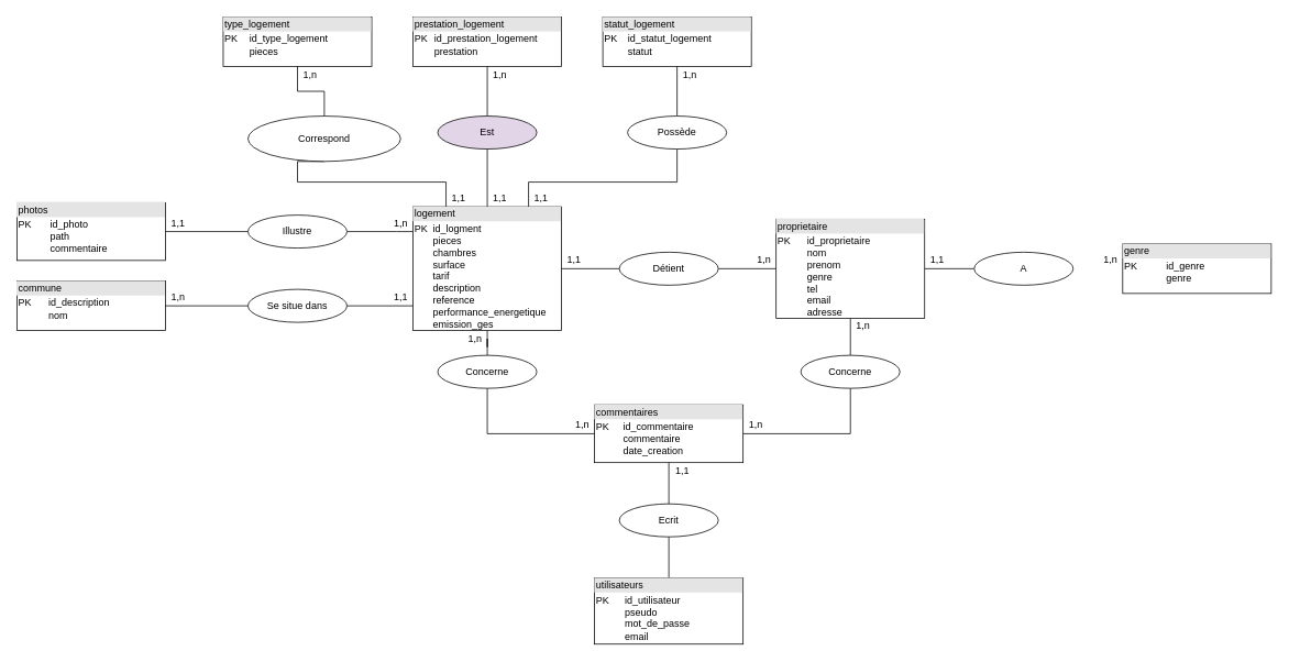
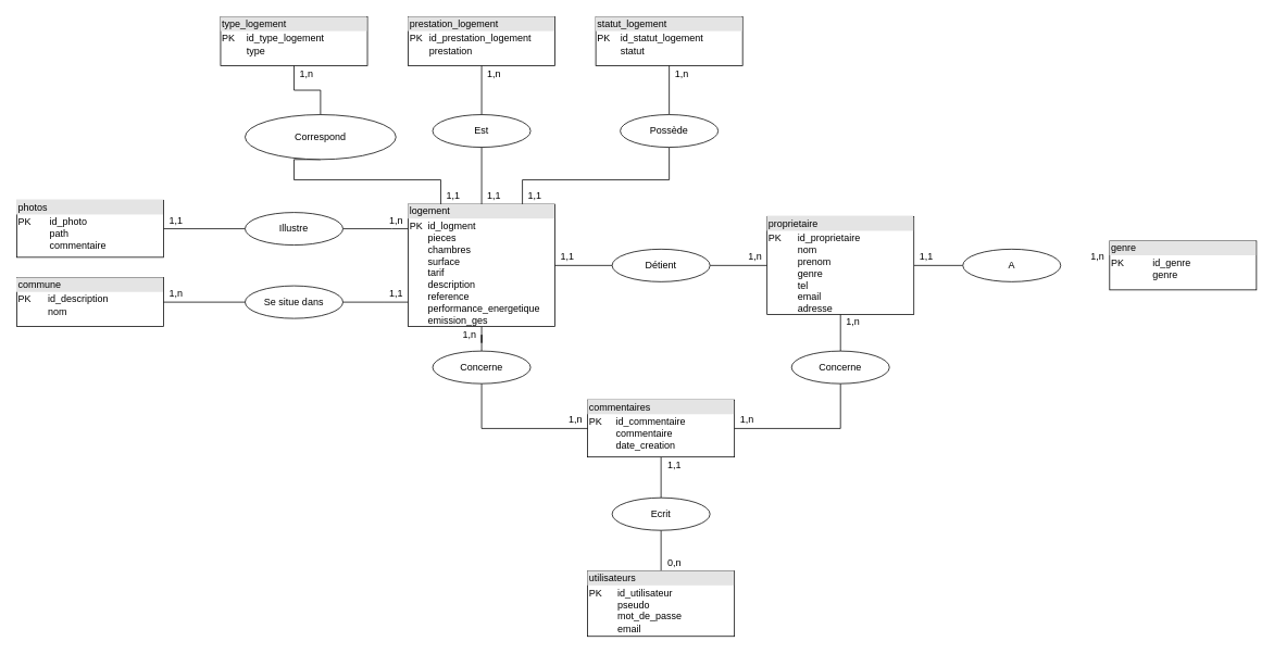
- <mxCell id="9" value="&lt;div style=&quot;box-sizing: border-box ; width: 100% ; background: #e4e4e4 ; padding: 2px&quot;&gt;type_logement&lt;/div&gt;&lt;table style=&quot;width: 100% ; font-size: 1em&quot; cellpadding=&quot;2&quot; cellspacing=&quot;0&quot;&gt;&lt;tbody&gt;&lt;tr&gt;&lt;td&gt;PK&lt;br&gt;&lt;br&gt;&lt;/td&gt;&lt;td&gt;id_type_logement&lt;br&gt;pieces&lt;br&gt;&lt;/td&gt;&lt;/tr&gt;&lt;/tbody&gt;&lt;/table&gt;" style="verticalAlign=top;align=left;overflow=fill;html=1;fillColor=#ffffff;" vertex="1" parent="1"><mxGeometry x="270" y="20" width="180" height="60" as="geometry" /></mxCell>
+ <mxCell id="9" value="&lt;div style=&quot;box-sizing: border-box ; width: 100% ; background: #e4e4e4 ; padding: 2px&quot;&gt;type_logement&lt;/div&gt;&lt;table style=&quot;width: 100% ; font-size: 1em&quot; cellpadding=&quot;2&quot; cellspacing=&quot;0&quot;&gt;&lt;tbody&gt;&lt;tr&gt;&lt;td&gt;PK&lt;br&gt;&lt;br&gt;&lt;/td&gt;&lt;td&gt;id_type_logement&lt;br&gt;type&lt;br&gt;&lt;/td&gt;&lt;/tr&gt;&lt;/tbody&gt;&lt;/table&gt;" style="verticalAlign=top;align=left;overflow=fill;html=1;fillColor=#ffffff;" vertex="1" parent="1"><mxGeometry x="270" y="20" width="180" height="60" as="geometry" /></mxCell>
- <mxCell id="25" value="Est" style="ellipse;whiteSpace=wrap;html=1;fillColor=#e1d5e7;" vertex="1" parent="1"><mxGeometry x="530" y="140" width="120" height="40" as="geometry" /></mxCell>
+ <mxCell id="25" value="Est" style="ellipse;whiteSpace=wrap;html=1;fillColor=#ffffff;" vertex="1" parent="1"><mxGeometry x="530" y="140" width="120" height="40" as="geometry" /></mxCell>
+ <mxCell id="53" value="0,n" style="text;html=1;align=center;verticalAlign=middle;resizable=0;points=[];autosize=1;" vertex="1" parent="1"><mxGeometry x="811" y="680" width="30" height="20" as="geometry" /></mxCell>
